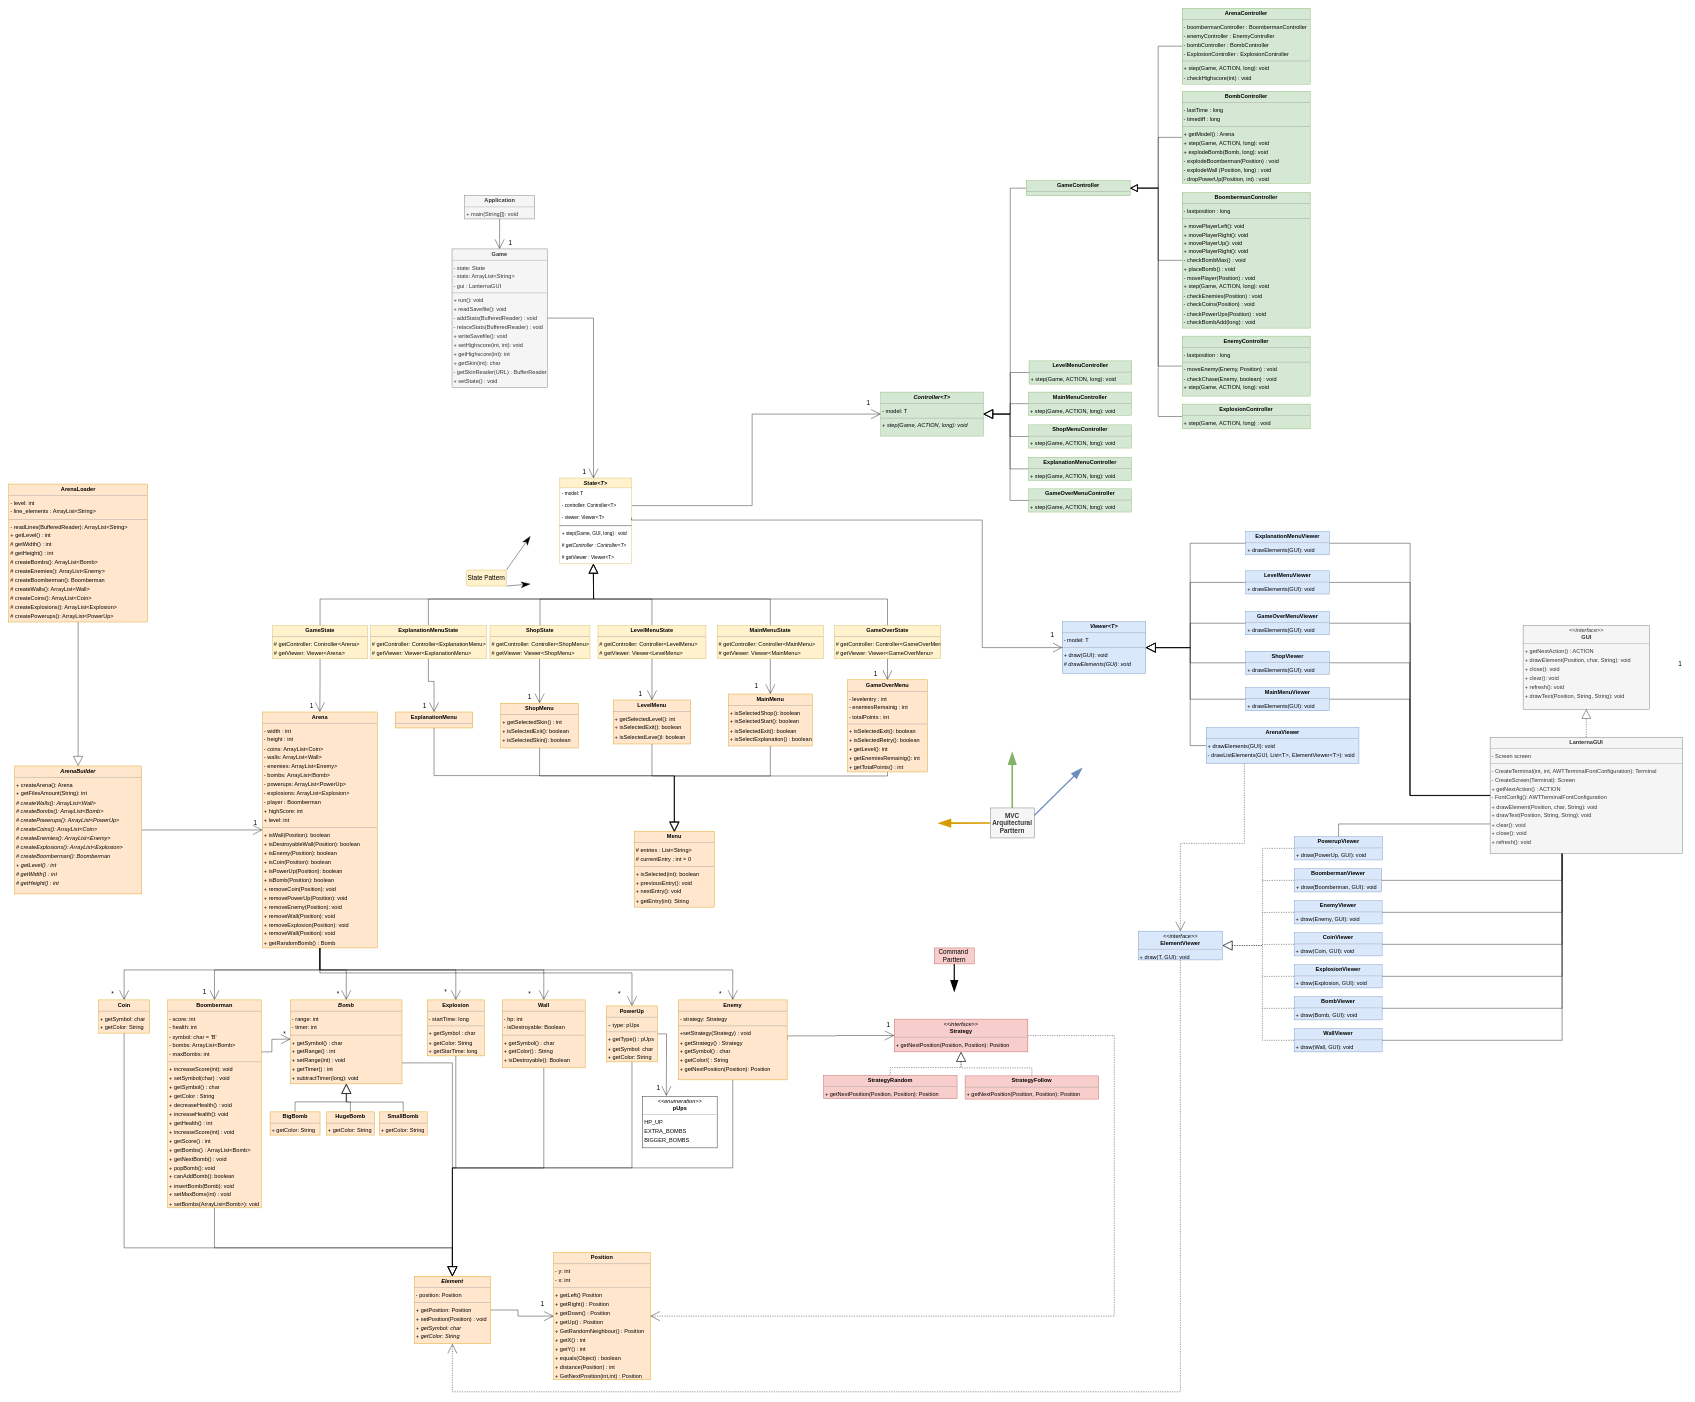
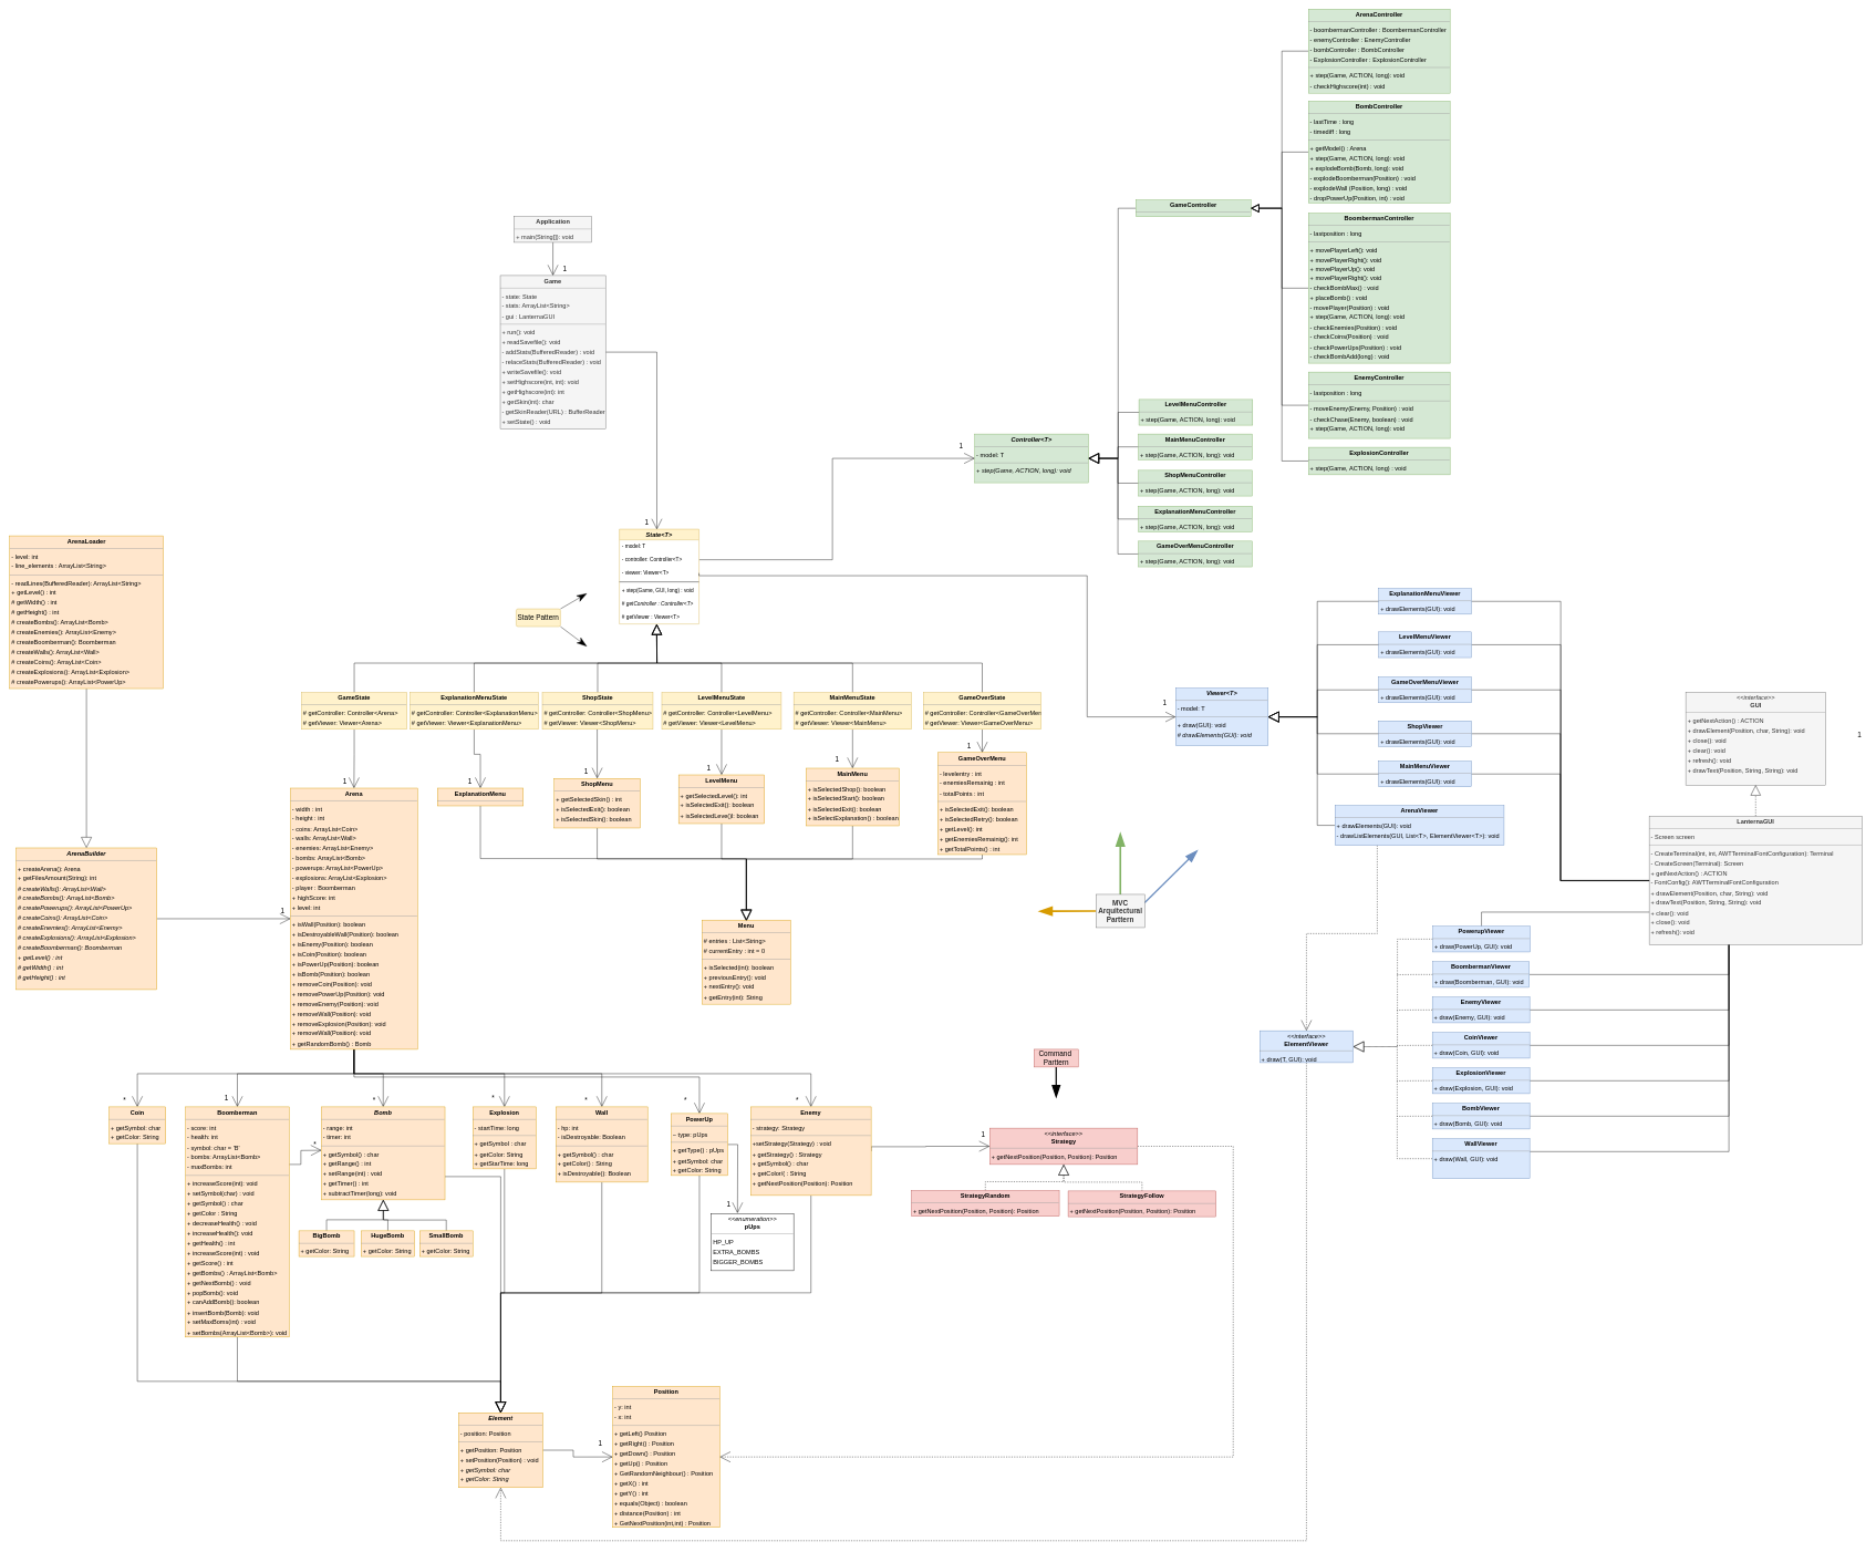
- <mxCell id="180" value="State Pattern" style="rounded=1;arcSize=10;whiteSpace=wrap;html=1;align=center;glass=0;labelBackgroundColor=none;labelBorderColor=none;strokeColor=#d6b656;fontSize=16;fillColor=#fff2cc;" parent="1" vertex="1"><mxGeometry x="1165" y="1425" width="100" height="40" as="geometry" /></mxCell>
+ <mxCell id="180" value="State Pattern" style="rounded=1;arcSize=10;whiteSpace=wrap;html=1;align=center;glass=0;labelBackgroundColor=none;labelBorderColor=none;strokeColor=#d6b656;fontSize=16;fillColor=#fff2cc;" parent="1" vertex="1"><mxGeometry x="1165" y="1375" width="100" height="40" as="geometry" /></mxCell>
- <mxCell id="168" value="&lt;p style=&quot;margin:0px;margin-top:4px;text-align:center;&quot;&gt;&lt;b&gt;WallViewer&lt;/b&gt;&lt;/p&gt;&lt;hr size=&quot;1&quot;/&gt;&lt;p style=&quot;margin:0 0 0 4px;line-height:1.6;&quot;&gt;+ draw(Wall, GUI): void&lt;/p&gt;" style="verticalAlign=top;align=left;overflow=fill;fontSize=14;fontFamily=Helvetica;html=1;rounded=0;shadow=0;comic=0;labelBackgroundColor=none;strokeWidth=1;fillColor=#dae8fc;strokeColor=#6c8ebf;" parent="1" vertex="1"><mxGeometry x="3235" y="2572" width="220" height="58" as="geometry" /></mxCell>
+ <mxCell id="168" value="&lt;p style=&quot;margin:0px;margin-top:4px;text-align:center;&quot;&gt;&lt;b&gt;WallViewer&lt;/b&gt;&lt;/p&gt;&lt;hr size=&quot;1&quot;/&gt;&lt;p style=&quot;margin:0 0 0 4px;line-height:1.6;&quot;&gt;+ draw(Wall, GUI): void&lt;/p&gt;" style="verticalAlign=top;align=left;overflow=fill;fontSize=14;fontFamily=Helvetica;html=1;rounded=0;shadow=0;comic=0;labelBackgroundColor=none;strokeWidth=1;fillColor=#dae8fc;strokeColor=#6c8ebf;" parent="1" vertex="1"><mxGeometry x="3235" y="2572" width="220" height="90" as="geometry" /></mxCell>
